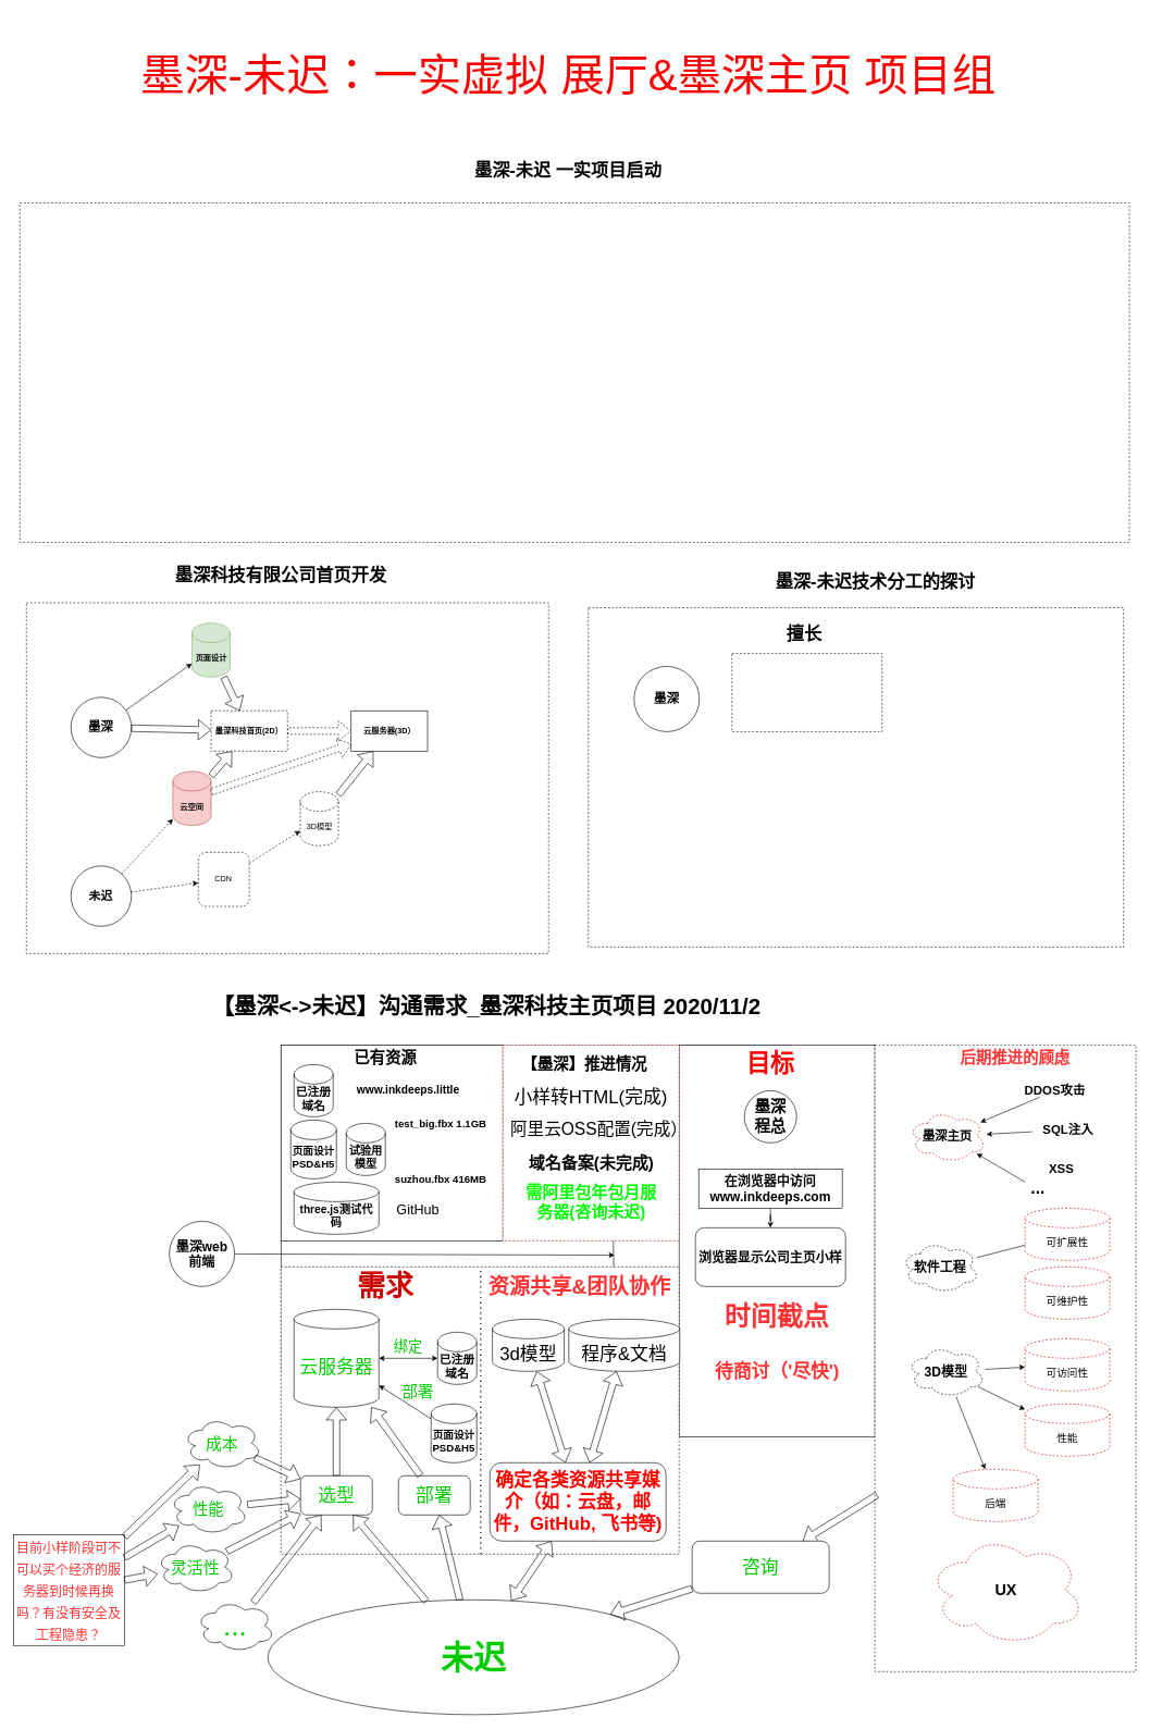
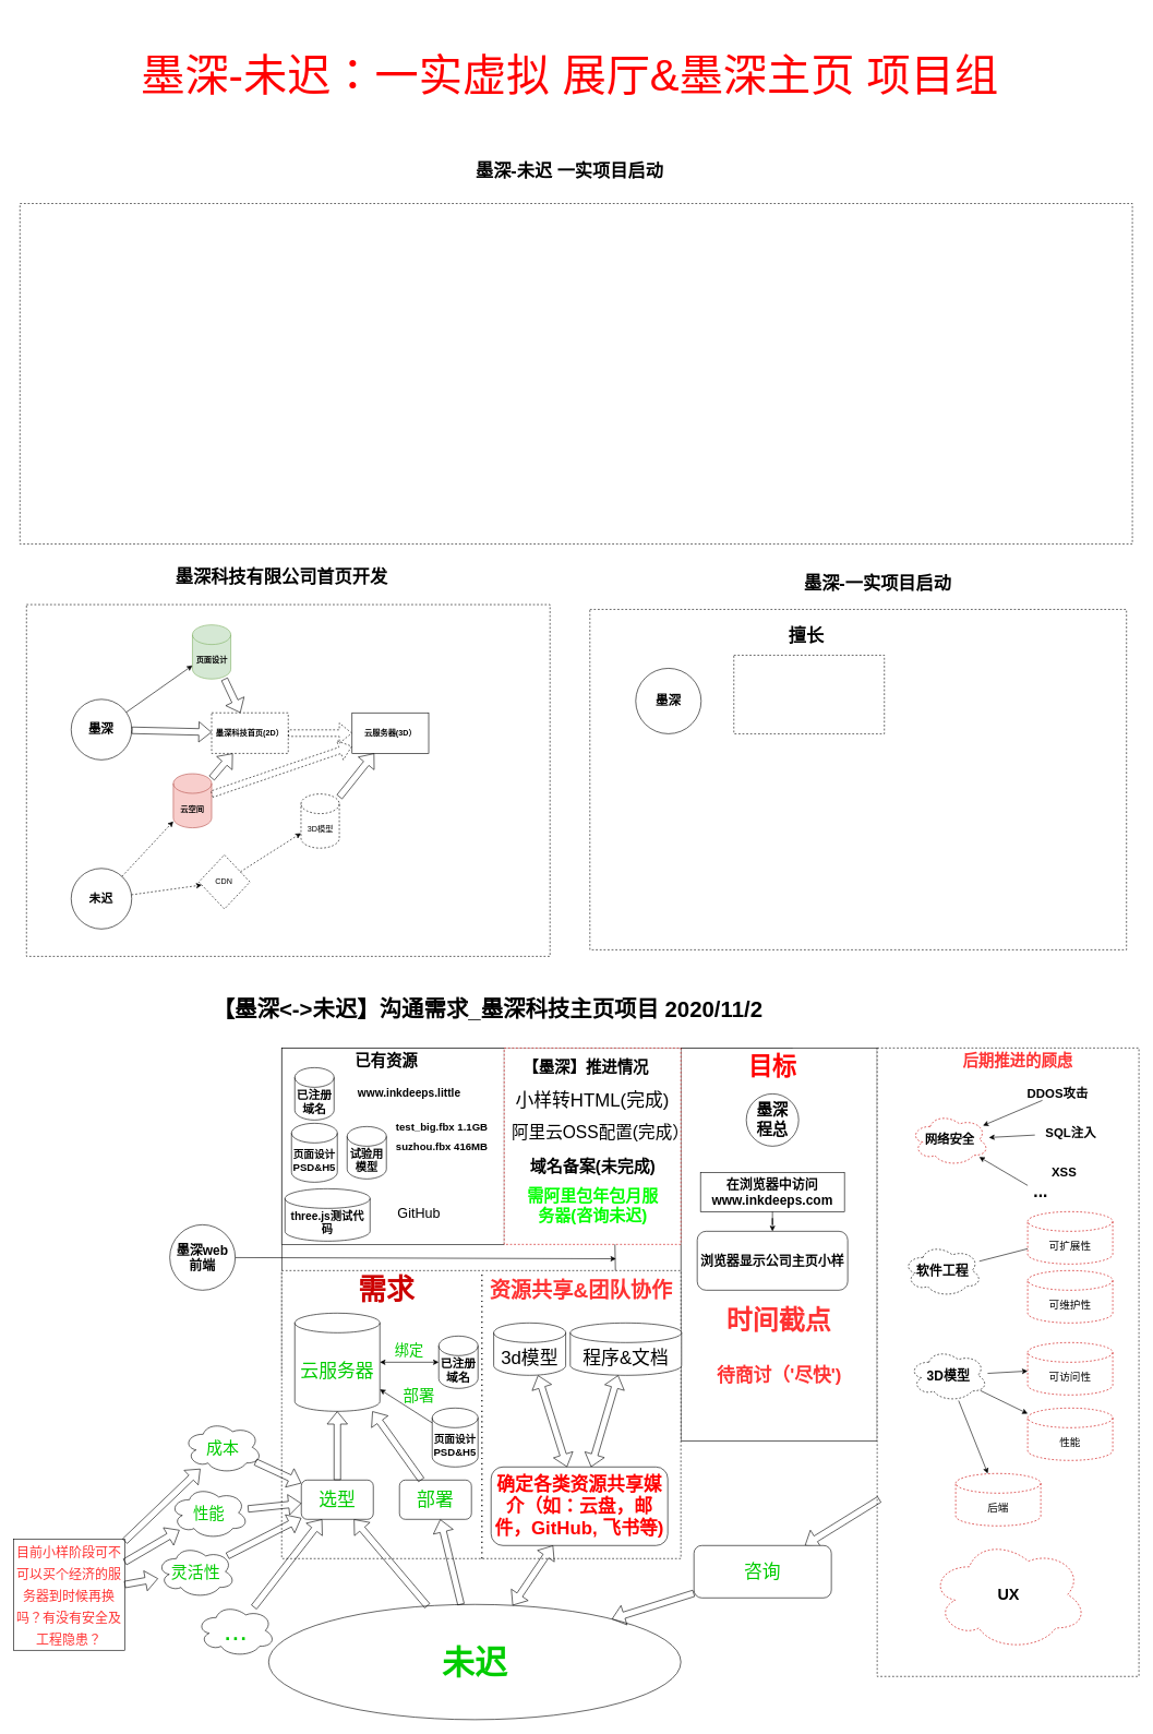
- <mxCell id="3" value="&lt;span style=&quot;font-size: 27px&quot;&gt;&lt;b&gt;墨深-未迟技术分工的探讨&lt;/b&gt;&lt;/span&gt;" style="text;html=1;strokeColor=none;fillColor=none;align=center;verticalAlign=middle;whiteSpace=wrap;rounded=0;dashed=1;" parent="1" vertex="1"><mxGeometry x="1171" y="850" width="340" height="80" as="geometry" /></mxCell>
+ <mxCell id="3" value="&lt;span style=&quot;font-size: 27px&quot;&gt;&lt;b&gt;墨深-一实项目启动&lt;/b&gt;&lt;/span&gt;" style="text;html=1;strokeColor=none;fillColor=none;align=center;verticalAlign=middle;whiteSpace=wrap;rounded=0;dashed=1;" parent="1" vertex="1"><mxGeometry x="1171" y="850" width="340" height="80" as="geometry" /></mxCell>
- <mxCell id="22" value="CDN" style="whiteSpace=wrap;html=1;dashed=1;rounded=1;" parent="7" vertex="1"><mxGeometry x="263.415" y="465.0" width="78.049" height="82.667" as="geometry" /></mxCell>
+ <mxCell id="22" value="CDN" style="rhombus;whiteSpace=wrap;html=1;dashed=1;" parent="7" vertex="1"><mxGeometry x="263.415" y="465.0" width="78.049" height="82.667" as="geometry" /></mxCell>
- <mxCell id="62" value="&lt;b&gt;&lt;font style=&quot;font-size: 19px&quot;&gt;墨深主页&lt;/font&gt;&lt;/b&gt;" style="ellipse;shape=cloud;whiteSpace=wrap;html=1;dashed=1;strokeColor=#CC0000;fontColor=#000000;" vertex="1" parent="61"><mxGeometry y="40" width="120" height="80" as="geometry" /></mxCell>
+ <mxCell id="62" value="&lt;b&gt;&lt;font style=&quot;font-size: 19px&quot;&gt;网络安全&lt;/font&gt;&lt;/b&gt;" style="ellipse;shape=cloud;whiteSpace=wrap;html=1;dashed=1;strokeColor=#CC0000;fontColor=#000000;" vertex="1" parent="61"><mxGeometry y="40" width="120" height="80" as="geometry" /></mxCell>
- <mxCell id="57" value="&lt;b style=&quot;font-size: 16px&quot;&gt;suzhou.fbx 416MB&lt;/b&gt;" style="text;html=1;strokeColor=none;fillColor=none;align=center;verticalAlign=middle;whiteSpace=wrap;rounded=0;dashed=1;fontColor=#000000;fontSize=16;" vertex="1" parent="32"><mxGeometry x="580" y="195" width="150" height="20" as="geometry" /></mxCell>
+ <mxCell id="57" value="&lt;b style=&quot;font-size: 16px&quot;&gt;suzhou.fbx 416MB&lt;/b&gt;" style="text;html=1;strokeColor=none;fillColor=none;align=center;verticalAlign=middle;whiteSpace=wrap;rounded=0;dashed=1;fontColor=#000000;fontSize=16;" vertex="1" parent="32"><mxGeometry x="580" y="140" width="150" height="20" as="geometry" /></mxCell>
- <mxCell id="58" value="&lt;span style=&quot;font-size: 17px&quot;&gt;&lt;b&gt;three.js测试代码&lt;/b&gt;&lt;/span&gt;" style="shape=cylinder3;whiteSpace=wrap;html=1;boundedLbl=1;backgroundOutline=1;size=15;fontColor=#000000;" vertex="1" parent="32"><mxGeometry x="430" y="210" width="130" height="80" as="geometry" /></mxCell>
+ <mxCell id="58" value="&lt;span style=&quot;font-size: 17px&quot;&gt;&lt;b&gt;three.js测试代码&lt;/b&gt;&lt;/span&gt;" style="shape=cylinder3;whiteSpace=wrap;html=1;boundedLbl=1;backgroundOutline=1;size=15;fontColor=#000000;" vertex="1" parent="32"><mxGeometry x="415" y="215" width="130" height="80" as="geometry" /></mxCell>
